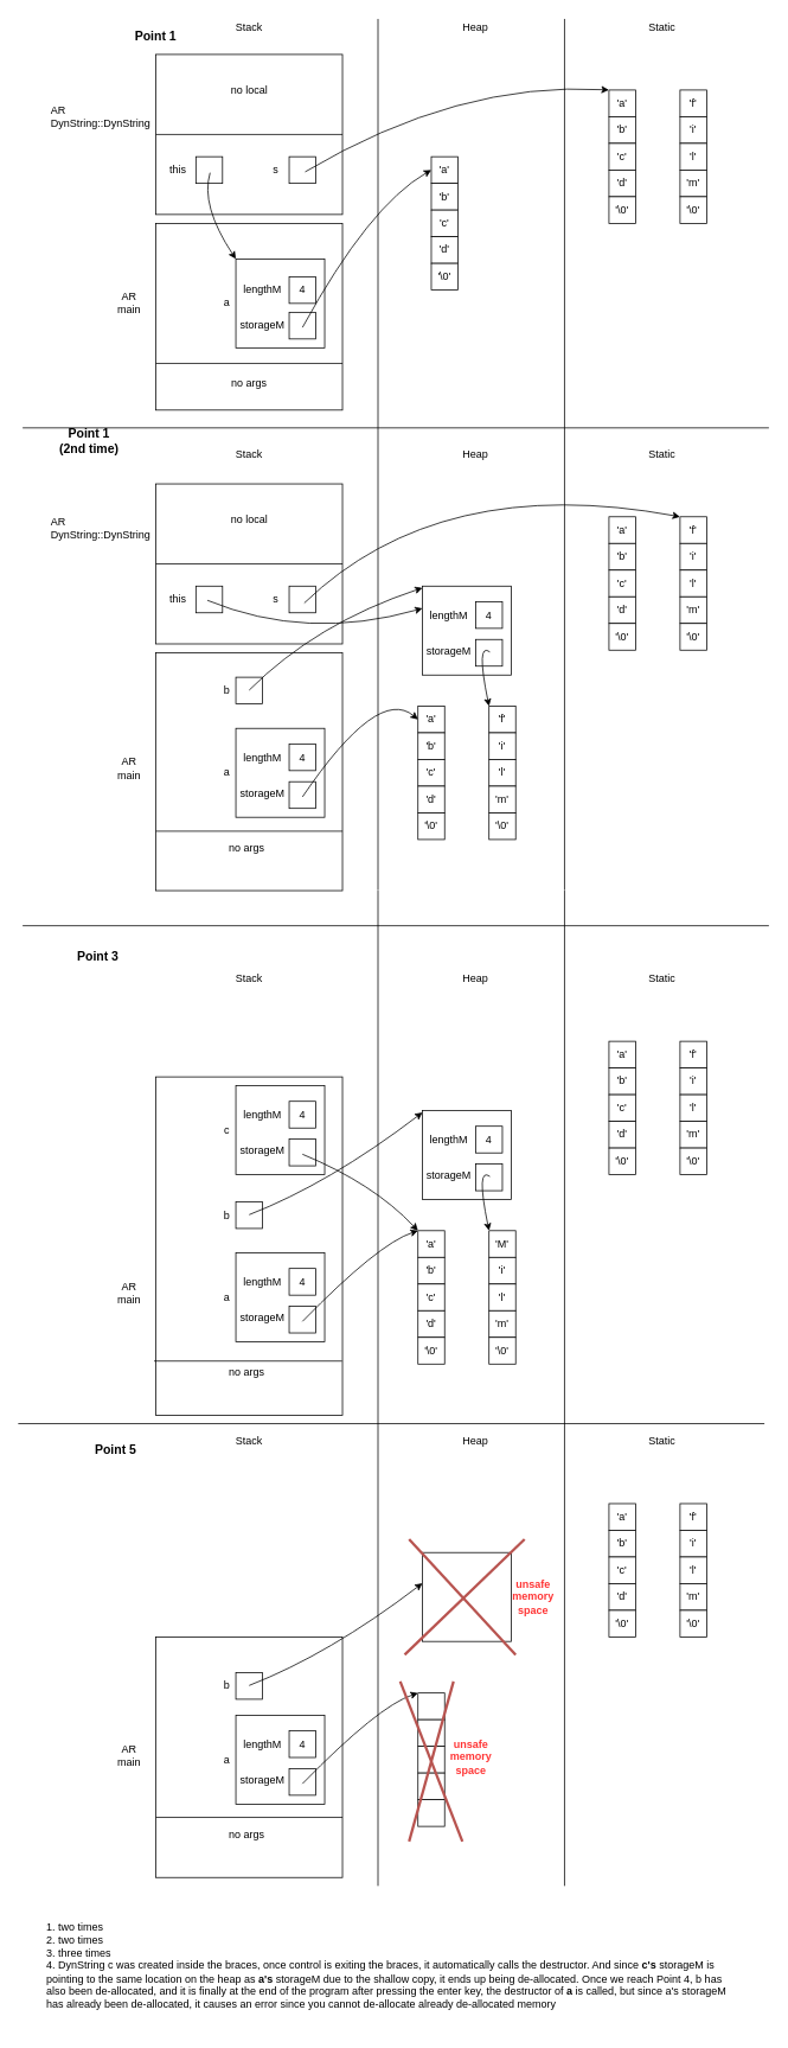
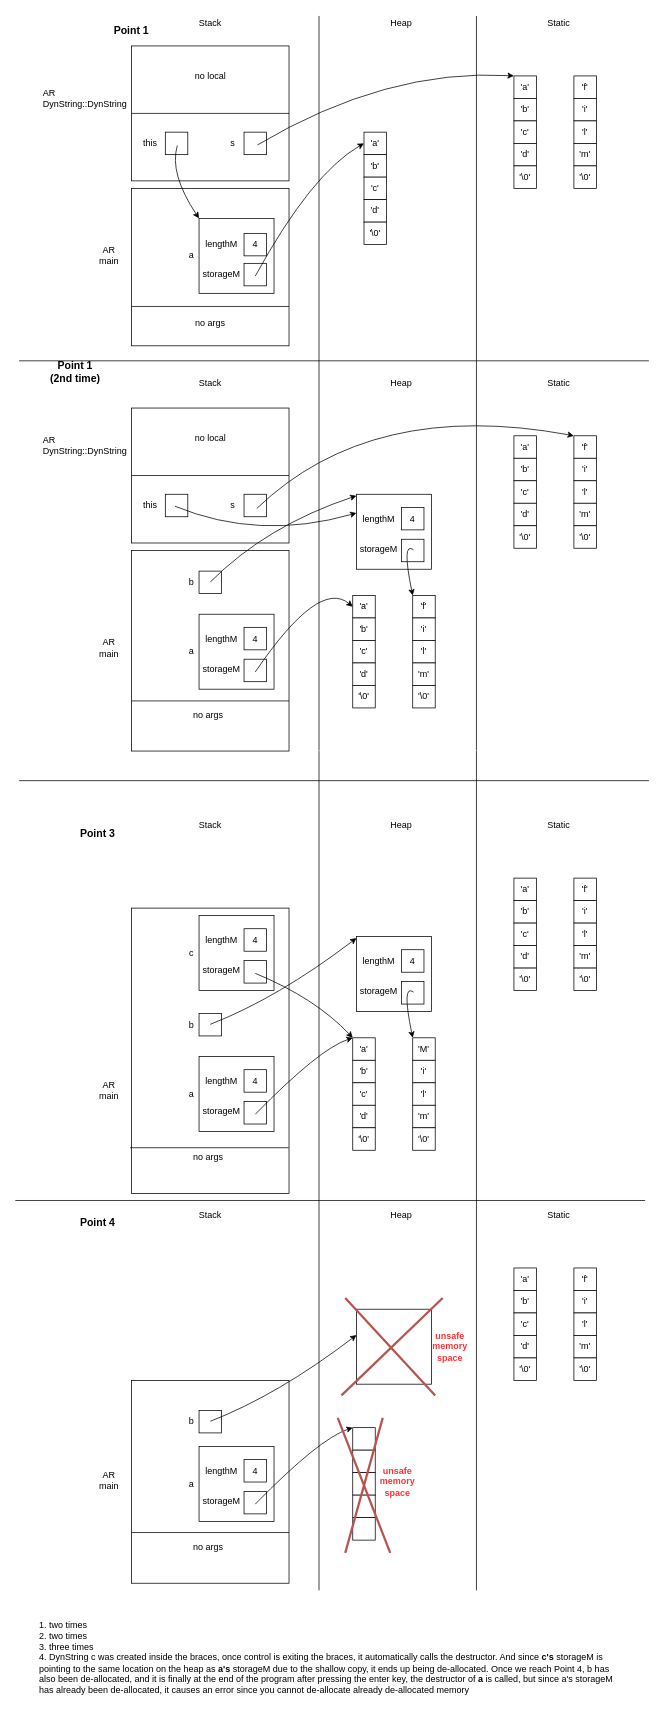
- <mxCell id="107" value="&lt;span&gt;&lt;font style=&quot;font-size: 14px&quot;&gt;Point 3&lt;/font&gt;&lt;/span&gt;" style="text;html=1;align=center;verticalAlign=middle;whiteSpace=wrap;rounded=0;shadow=1;fontStyle=1" parent="1" vertex="1"><mxGeometry x="75" y="1065" width="70" height="20" as="geometry" /></mxCell>
+ <mxCell id="107" value="&lt;span&gt;&lt;font style=&quot;font-size: 14px&quot;&gt;Point 3&lt;/font&gt;&lt;/span&gt;" style="text;html=1;align=center;verticalAlign=middle;whiteSpace=wrap;rounded=0;shadow=1;fontStyle=1" parent="1" vertex="1"><mxGeometry x="95" y="1100" width="70" height="20" as="geometry" /></mxCell>
- <mxCell id="161" value="&lt;span&gt;&lt;font style=&quot;font-size: 14px&quot;&gt;Point 5&lt;/font&gt;&lt;/span&gt;" style="text;html=1;align=center;verticalAlign=middle;whiteSpace=wrap;rounded=0;shadow=1;fontStyle=1" parent="1" vertex="1"><mxGeometry x="95" y="1620" width="70" height="20" as="geometry" /></mxCell>
+ <mxCell id="161" value="&lt;span&gt;&lt;font style=&quot;font-size: 14px&quot;&gt;Point 4&lt;/font&gt;&lt;/span&gt;" style="text;html=1;align=center;verticalAlign=middle;whiteSpace=wrap;rounded=0;shadow=1;fontStyle=1" parent="1" vertex="1"><mxGeometry x="95" y="1620" width="70" height="20" as="geometry" /></mxCell>
